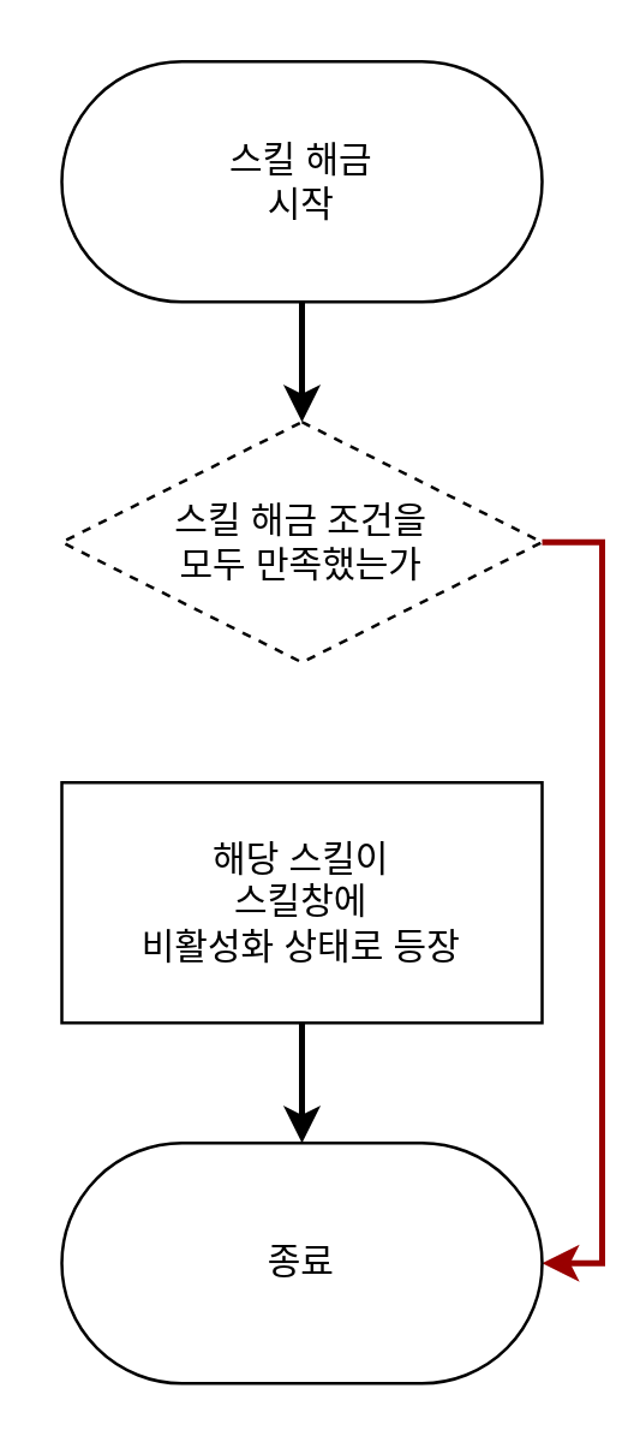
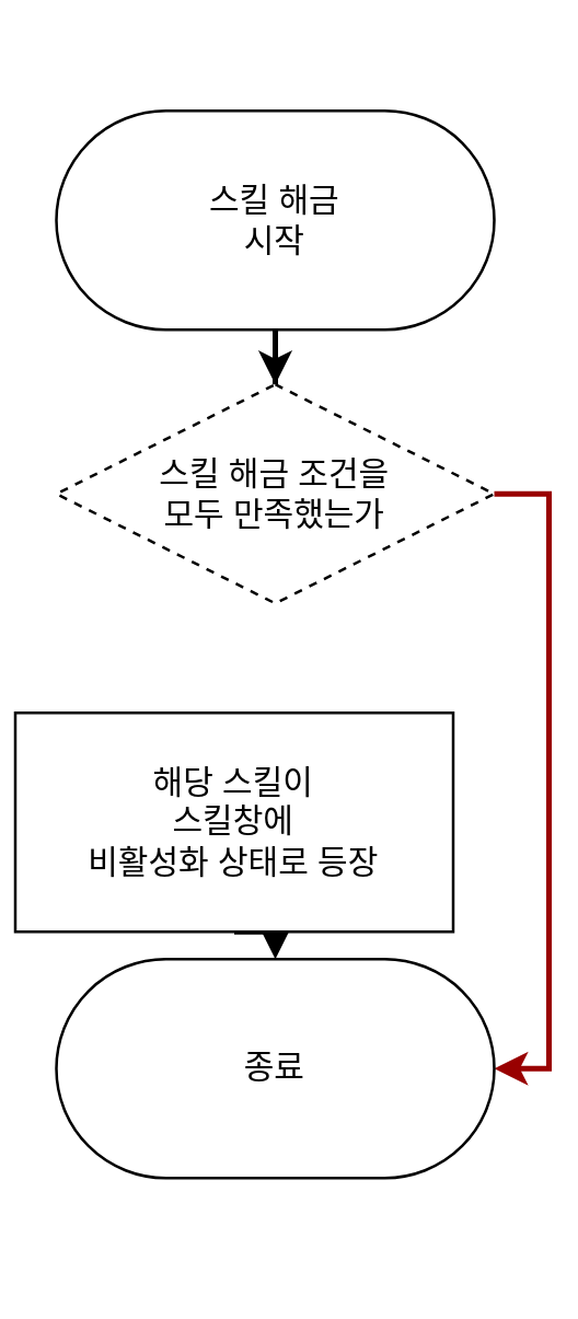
- <mxCell id="3" value="스킬 해금&lt;br&gt;시작" style="rounded=1;whiteSpace=wrap;html=1;arcSize=50;" vertex="1" parent="1"><mxGeometry width="160" height="80" as="geometry" x="20" y="20" /></mxCell>
+ <mxCell id="3" value="스킬 해금&lt;br&gt;시작" style="rounded=1;whiteSpace=wrap;html=1;arcSize=50;" vertex="1" parent="1"><mxGeometry x="20" y="40" width="160" height="80" as="geometry" /></mxCell>
- <mxCell id="7" value="해당 스킬이&lt;br&gt;스킬창에 &lt;br&gt;비활성화 상태로 등장" style="whiteSpace=wrap;html=1;" vertex="1" parent="1"><mxGeometry y="260" width="160" height="80" as="geometry" x="20" /></mxCell>
+ <mxCell id="7" value="해당 스킬이&lt;br&gt;스킬창에 &lt;br&gt;비활성화 상태로 등장" style="whiteSpace=wrap;html=1;" vertex="1" parent="1"><mxGeometry x="5" y="260" width="160" height="80" as="geometry" /></mxCell>
- <mxCell id="8" value="종료" style="rounded=1;whiteSpace=wrap;html=1;arcSize=50;" vertex="1" parent="1"><mxGeometry y="380" width="160" height="80" as="geometry" x="20" /></mxCell>
+ <mxCell id="8" value="종료" style="rounded=1;whiteSpace=wrap;html=1;arcSize=50;" vertex="1" parent="1"><mxGeometry x="20" y="350" width="160" height="80" as="geometry" /></mxCell>
